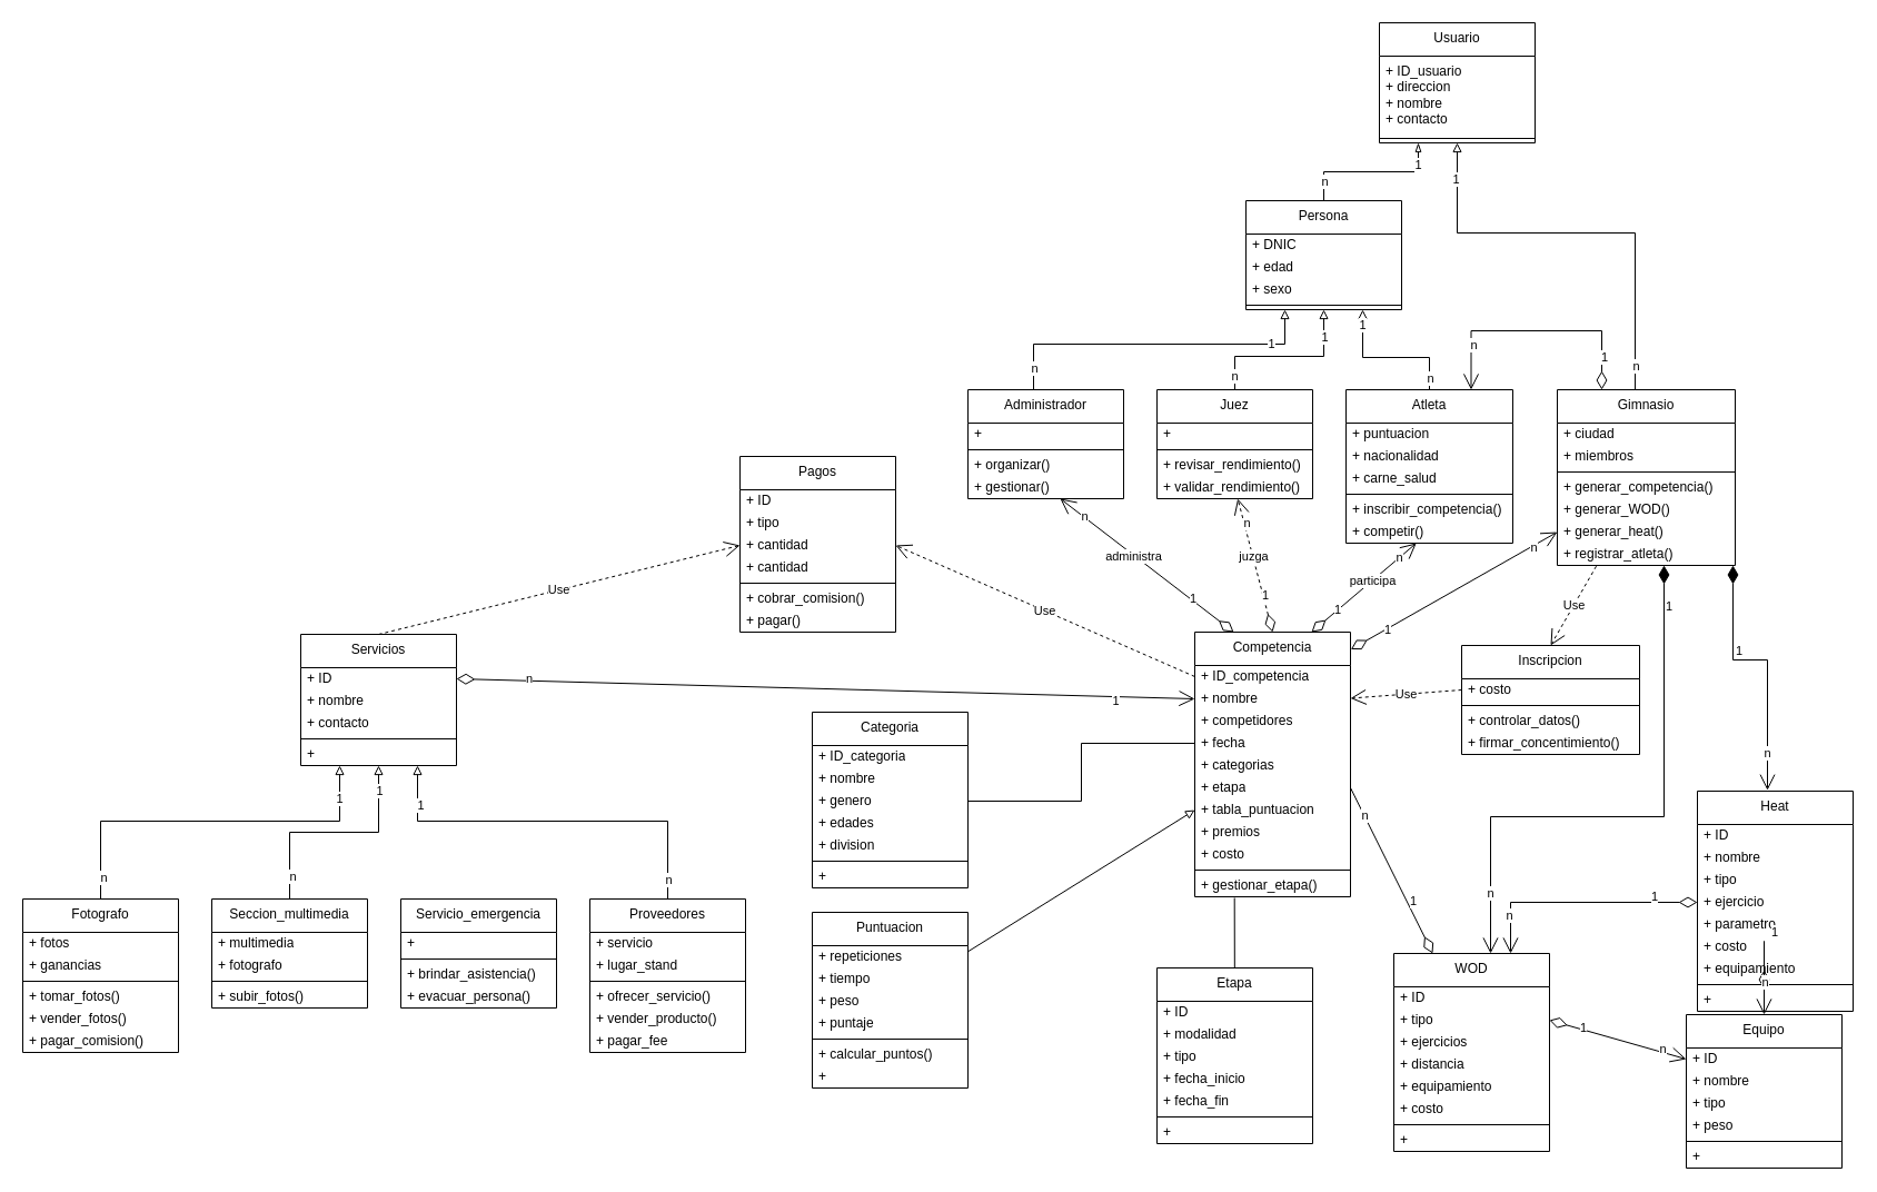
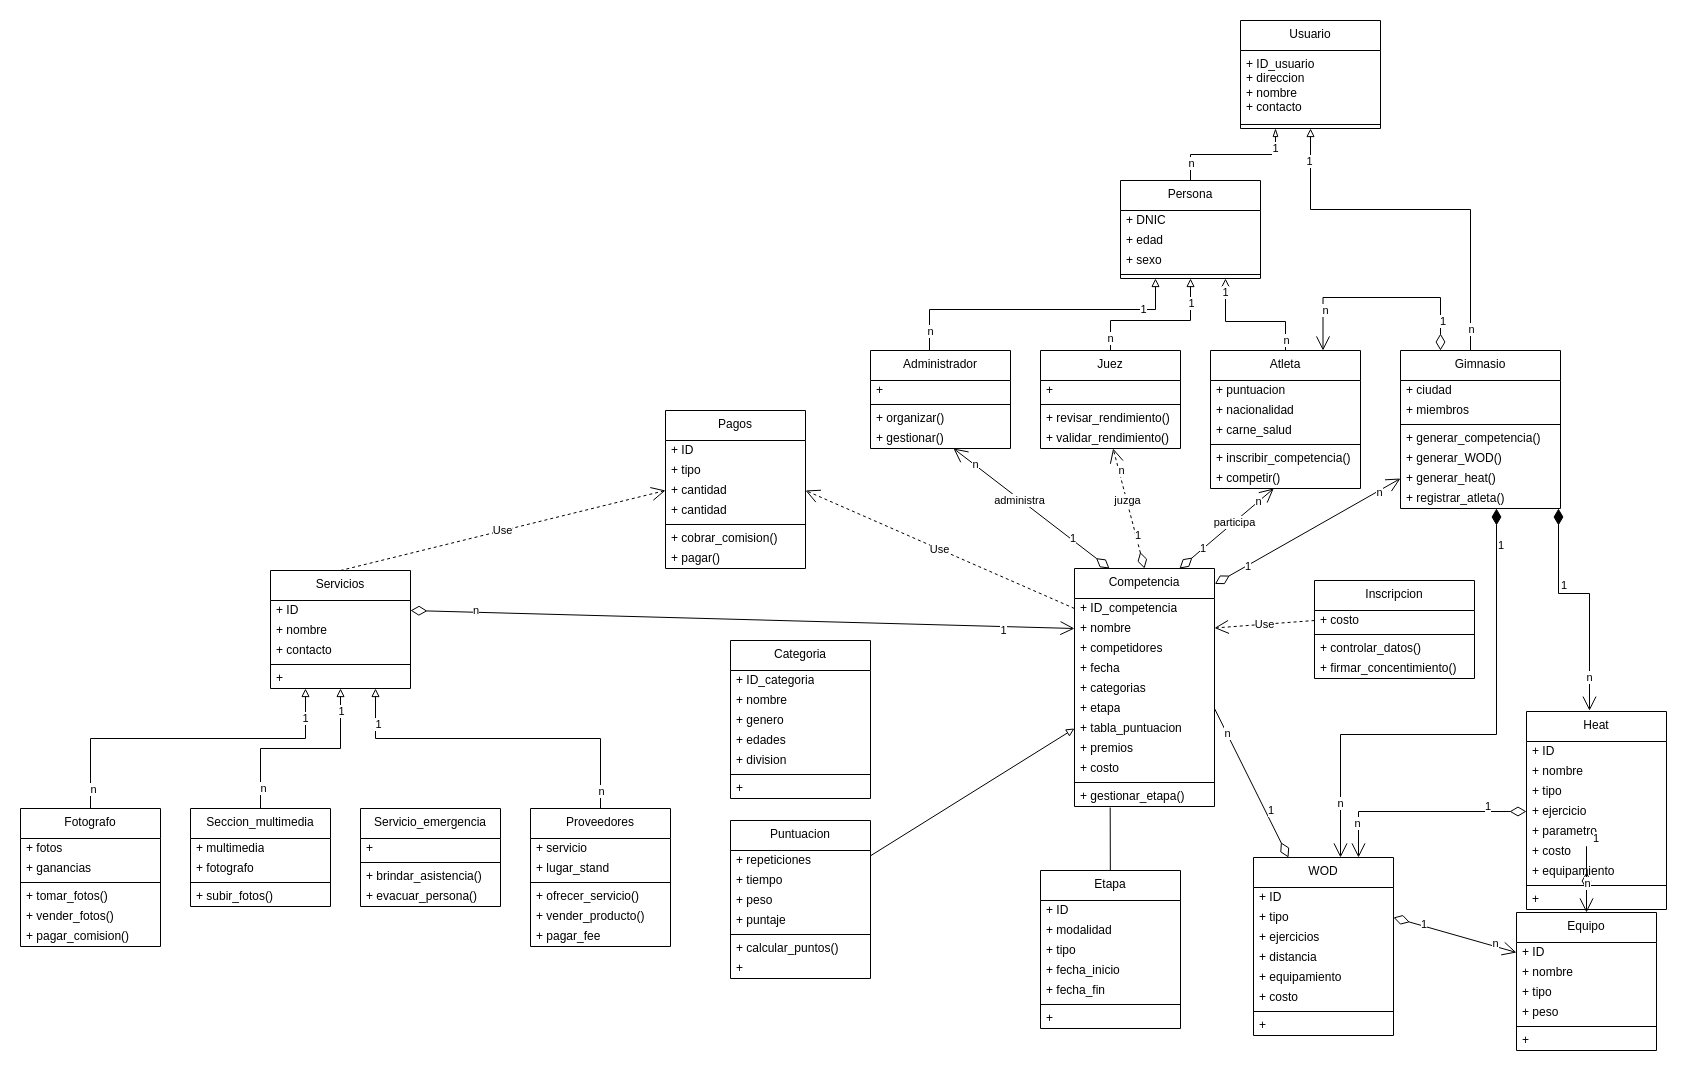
- <mxCell id="191" value="Use" style="endArrow=open;endSize=12;dashed=1;html=1;rounded=0;exitX=0.219;exitY=1.036;exitDx=0;exitDy=0;entryX=0.5;entryY=0;entryDx=0;entryDy=0;exitPerimeter=0;" edge="1" parent="1" source="39" target="112"><mxGeometry width="160" relative="1" as="geometry"><mxPoint x="1080" y="600" as="sourcePoint" /><mxPoint x="700" y="586" as="targetPoint" /></mxGeometry></mxCell>
- <mxCell id="182" style="edgeStyle=orthogonalEdgeStyle;rounded=0;orthogonalLoop=1;jettySize=auto;html=1;exitX=1;exitY=0.5;exitDx=0;exitDy=0;entryX=0;entryY=0.5;entryDx=0;entryDy=0;endArrow=none;endFill=0;" edge="1" parent="1" source="51" target="60"><mxGeometry relative="1" as="geometry" /></mxCell>
